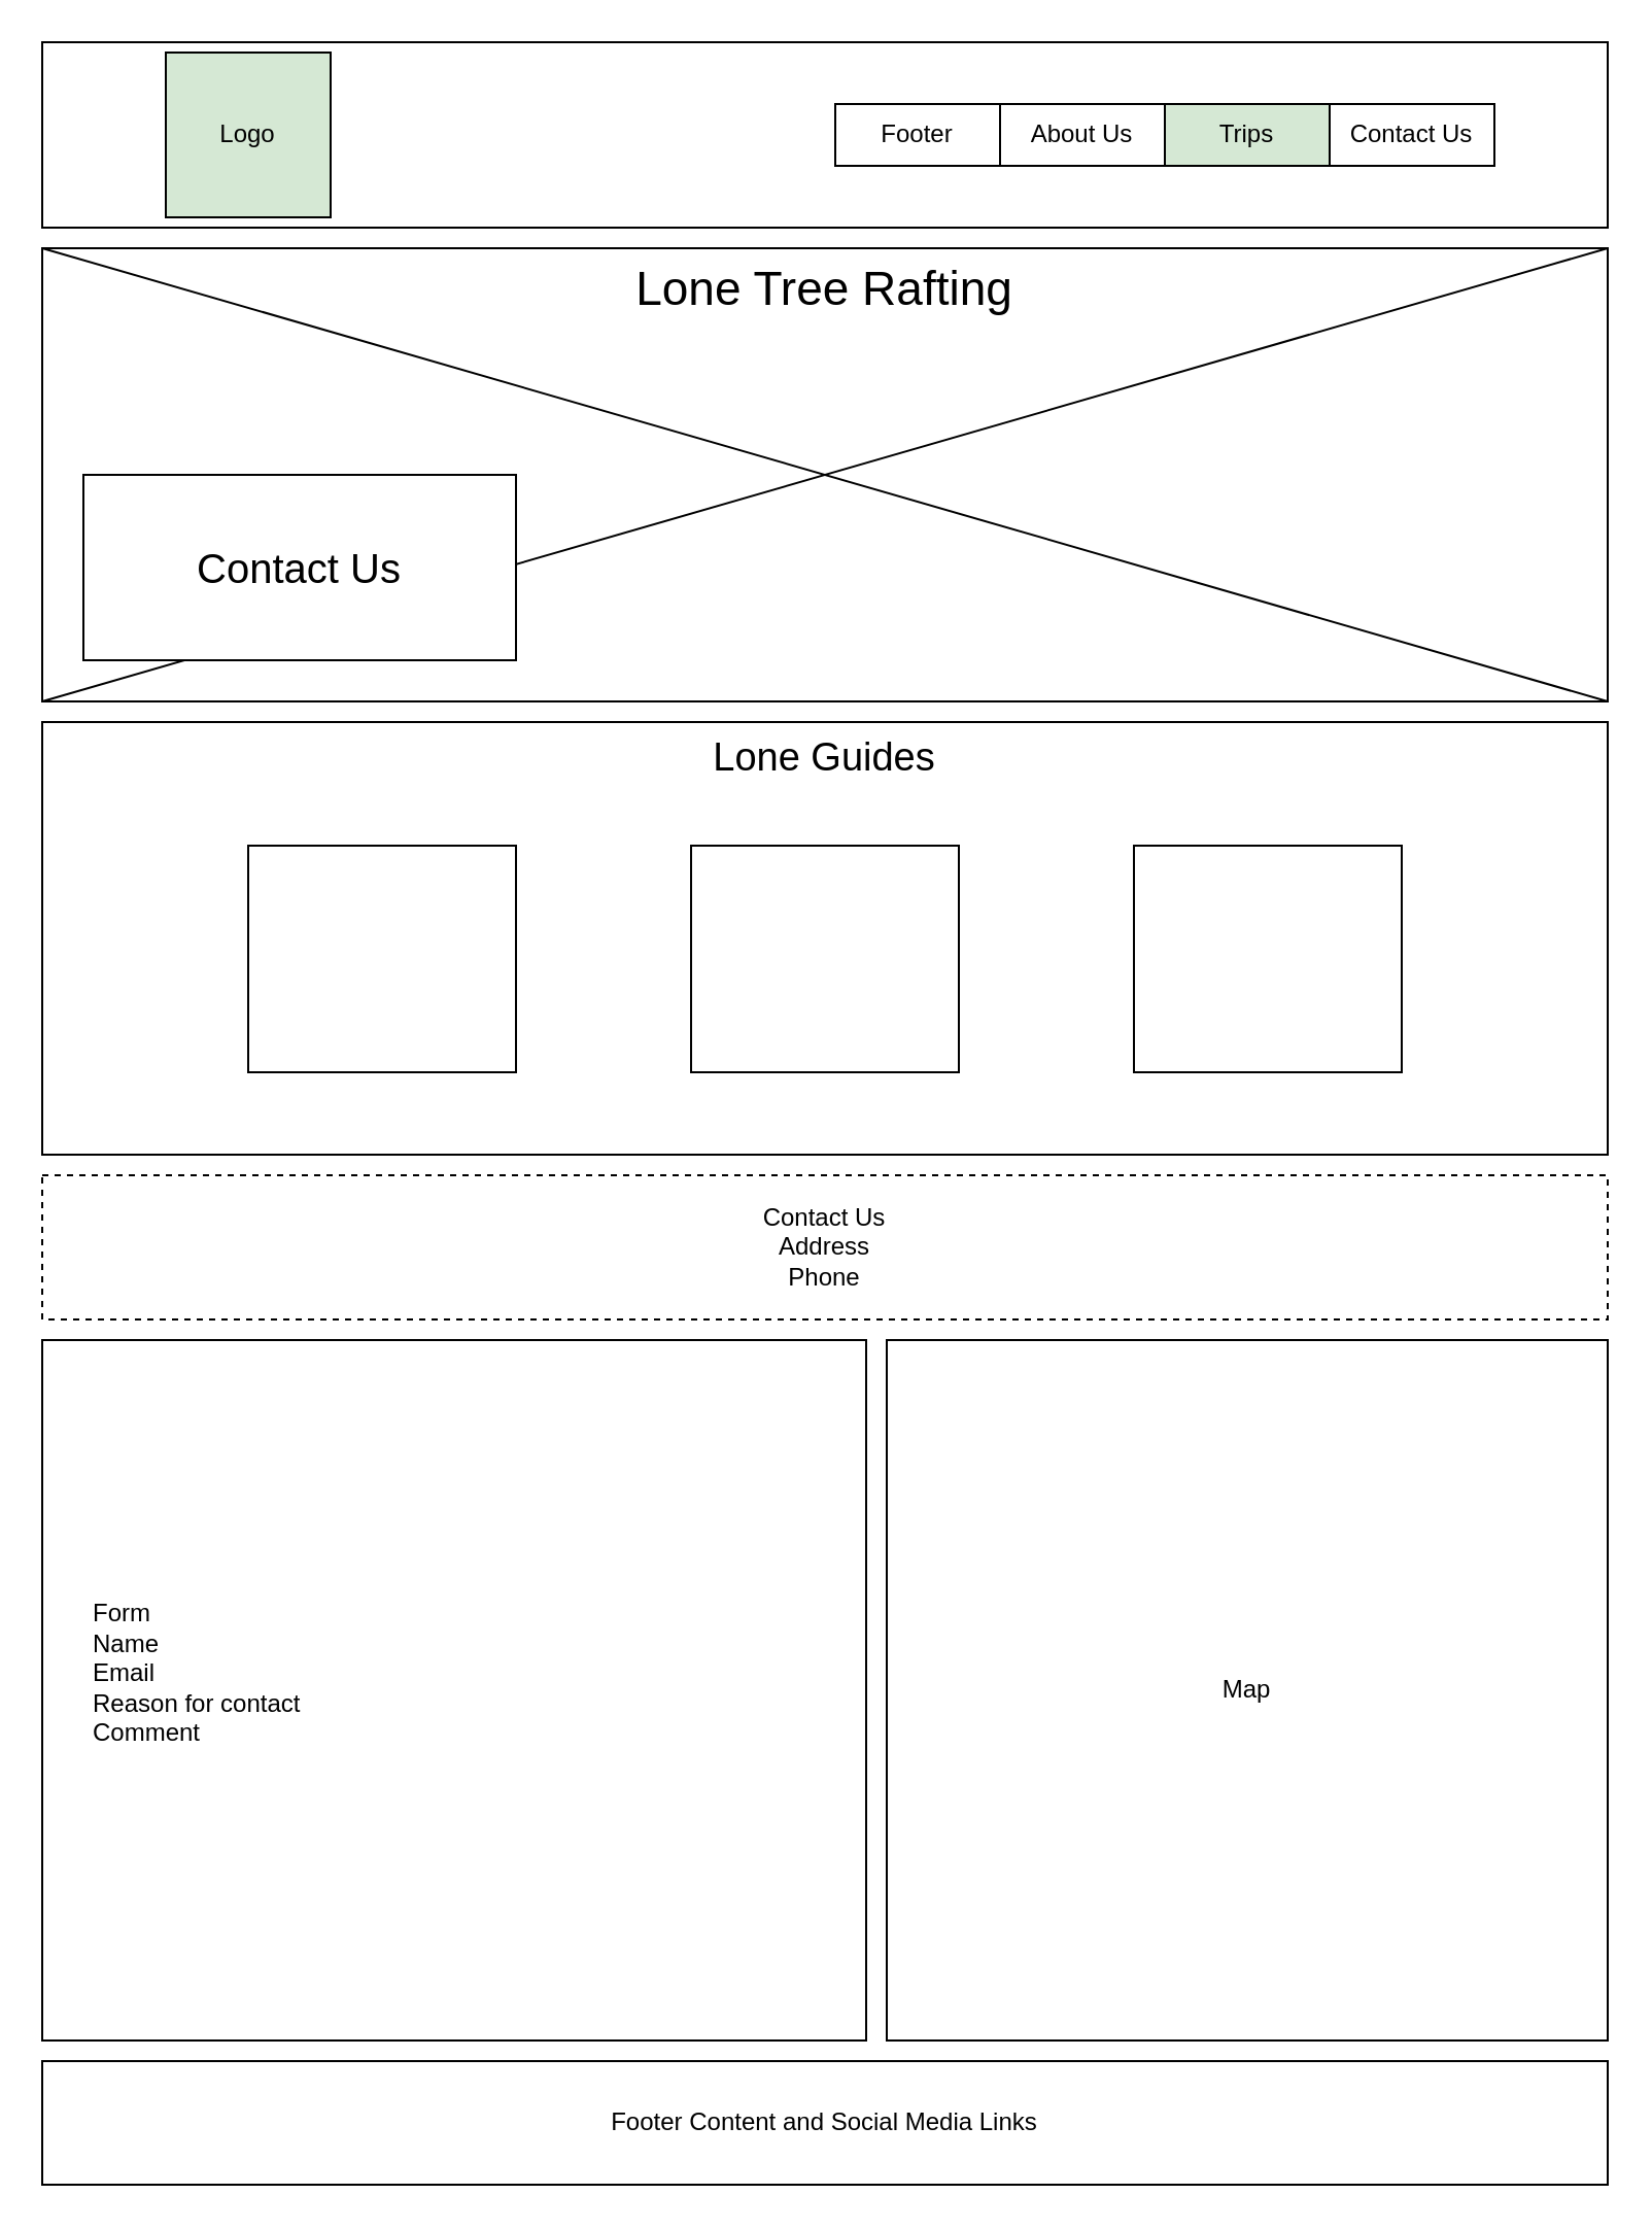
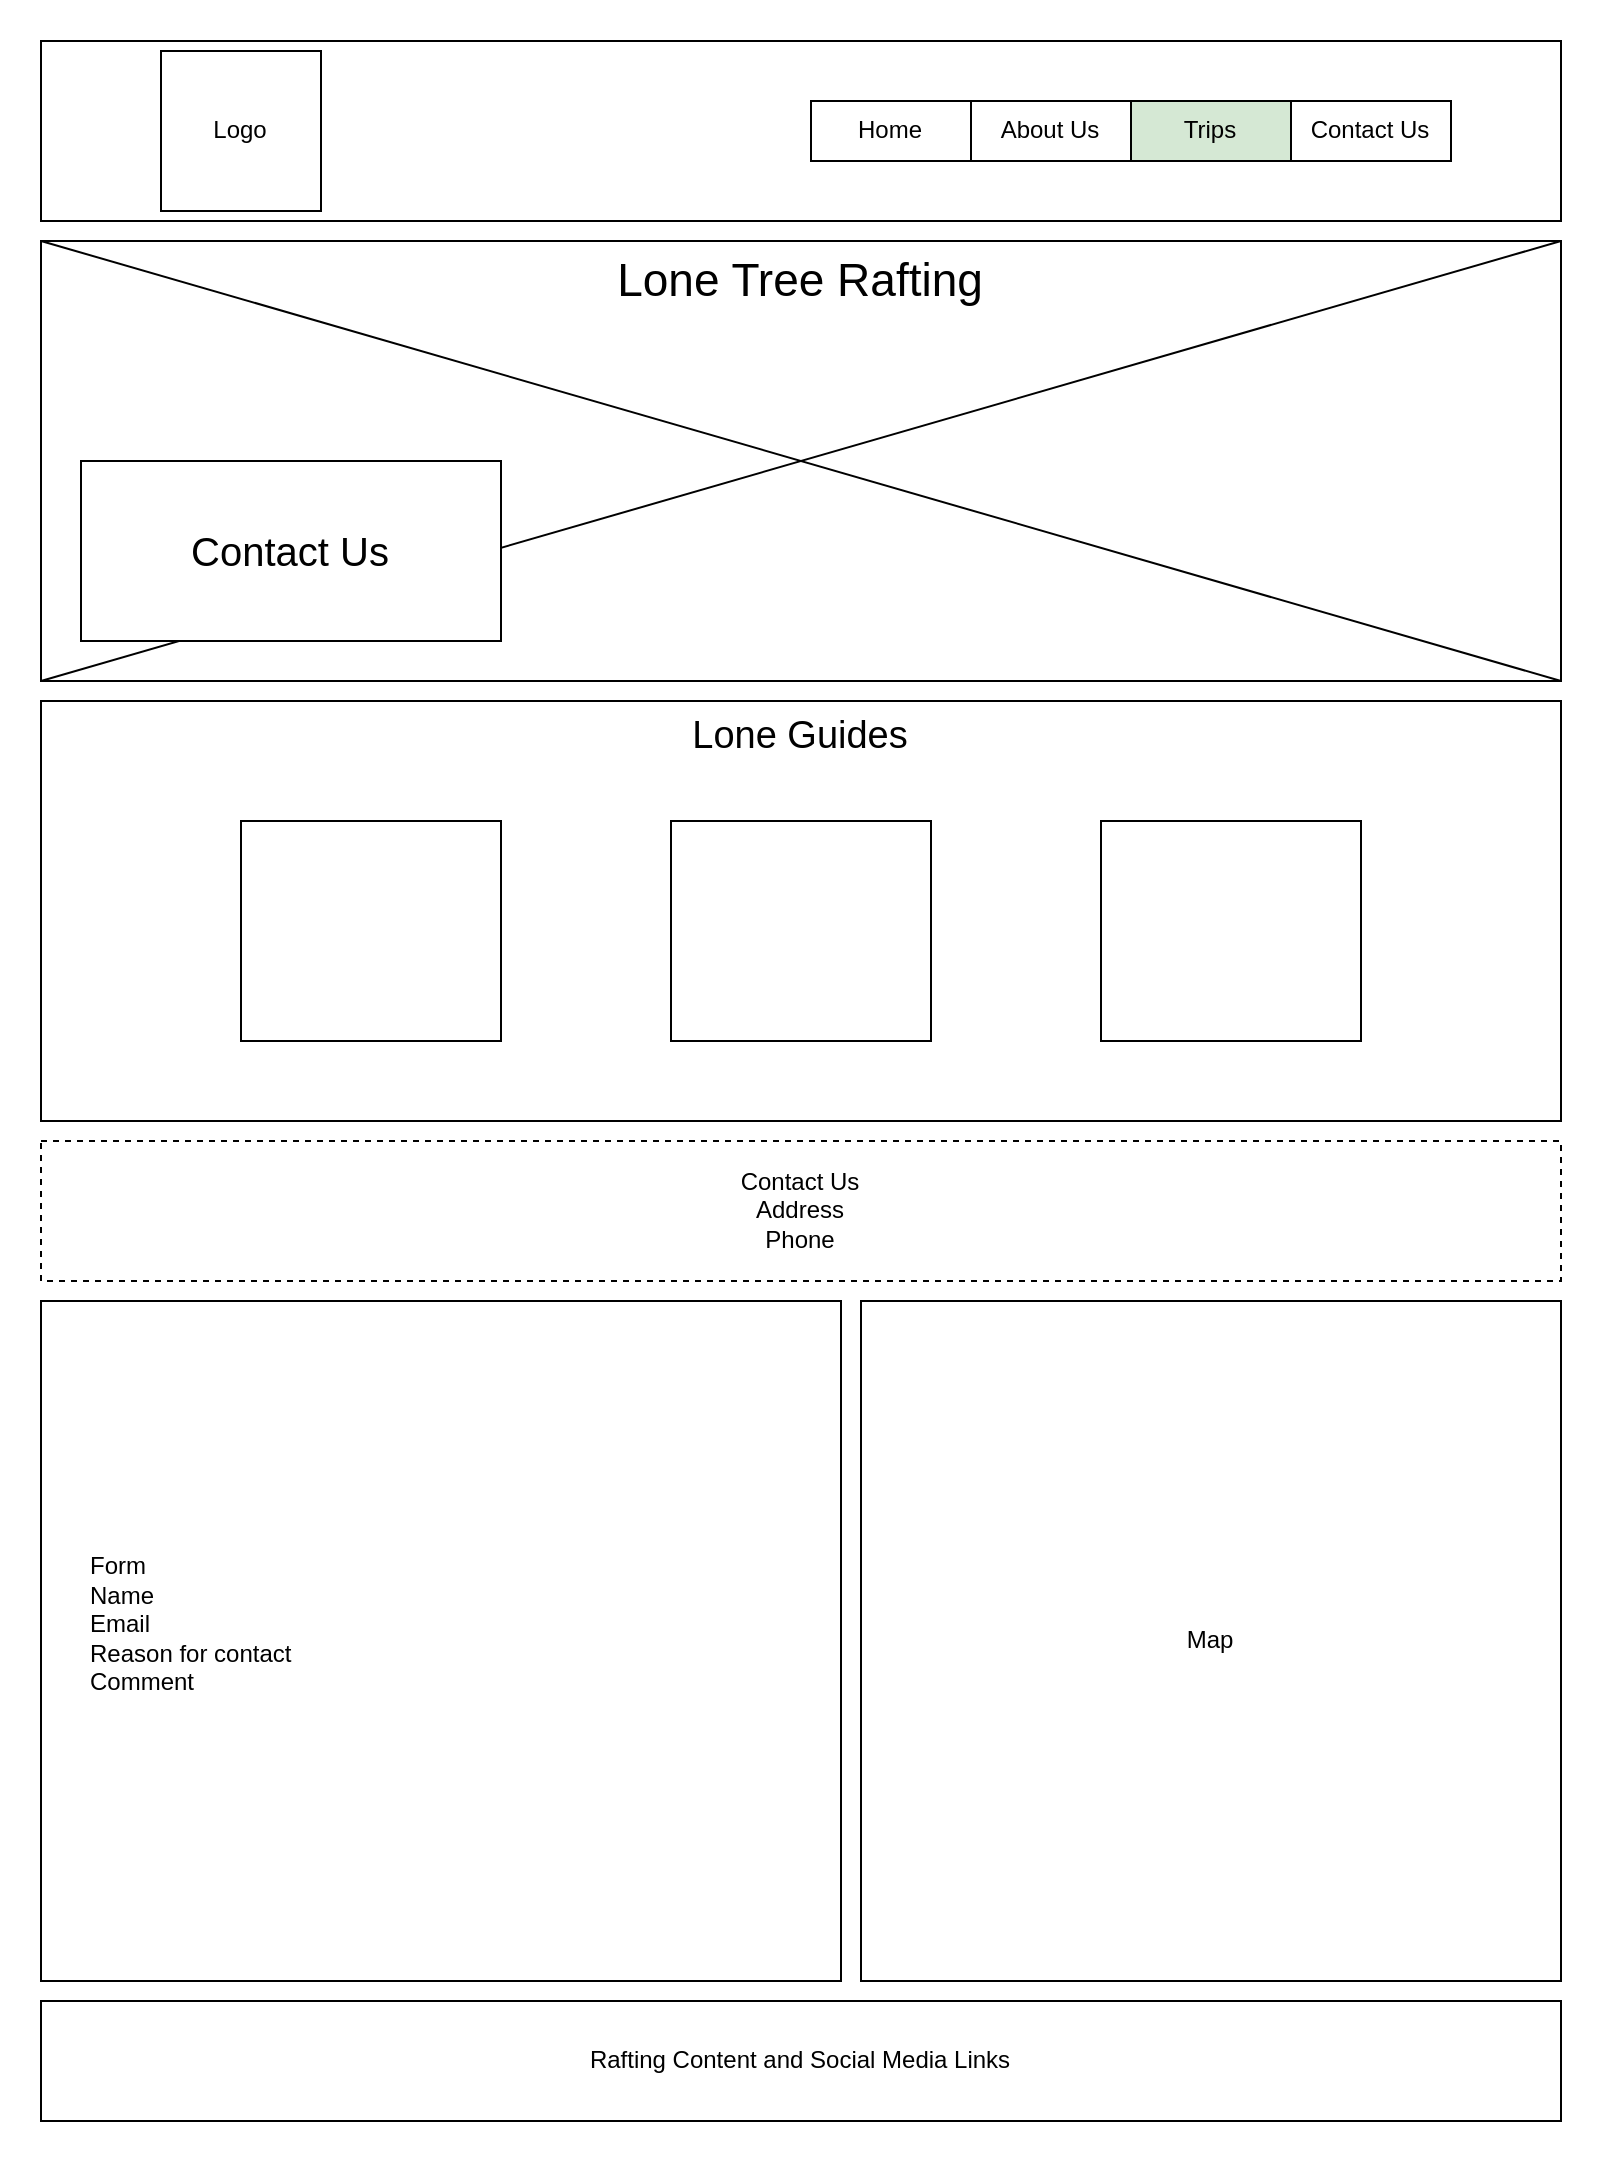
- <mxCell id="9" value="Logo" style="whiteSpace=wrap;html=1;aspect=fixed;fillColor=#d5e8d4;" vertex="1" parent="1"><mxGeometry x="80" y="25" width="80" height="80" as="geometry" /></mxCell>
+ <mxCell id="9" value="Logo" style="whiteSpace=wrap;html=1;aspect=fixed;" vertex="1" parent="1"><mxGeometry x="80" y="25" width="80" height="80" as="geometry" /></mxCell>
- <mxCell id="10" value="Footer" style="rounded=0;whiteSpace=wrap;html=1;" vertex="1" parent="1"><mxGeometry x="405" y="50" width="80" height="30" as="geometry" /></mxCell>
+ <mxCell id="10" value="Home" style="rounded=0;whiteSpace=wrap;html=1;" vertex="1" parent="1"><mxGeometry x="405" y="50" width="80" height="30" as="geometry" /></mxCell>
- <mxCell id="7" value="Footer Content and Social Media Links" style="rounded=0;whiteSpace=wrap;html=1;" vertex="1" parent="1"><mxGeometry x="20" y="1000" width="760" height="60" as="geometry" /></mxCell>
+ <mxCell id="7" value="Rafting Content and Social Media Links" style="rounded=0;whiteSpace=wrap;html=1;" vertex="1" parent="1"><mxGeometry x="20" y="1000" width="760" height="60" as="geometry" /></mxCell>
